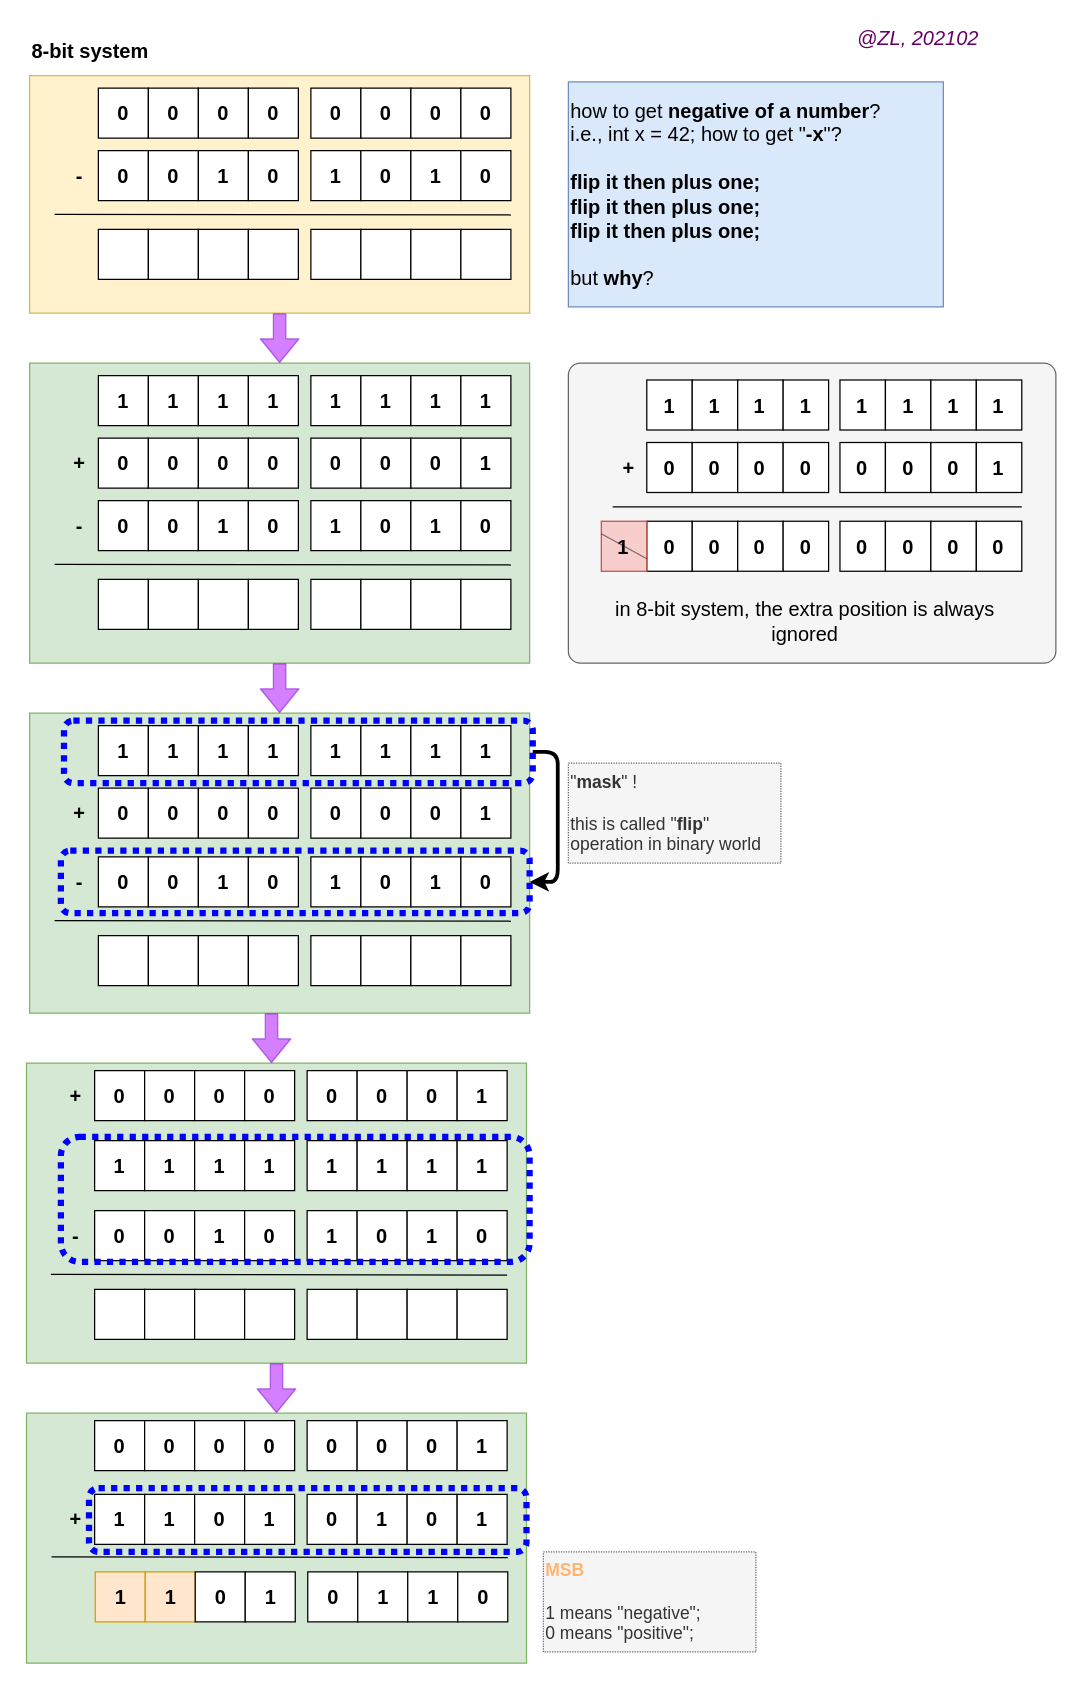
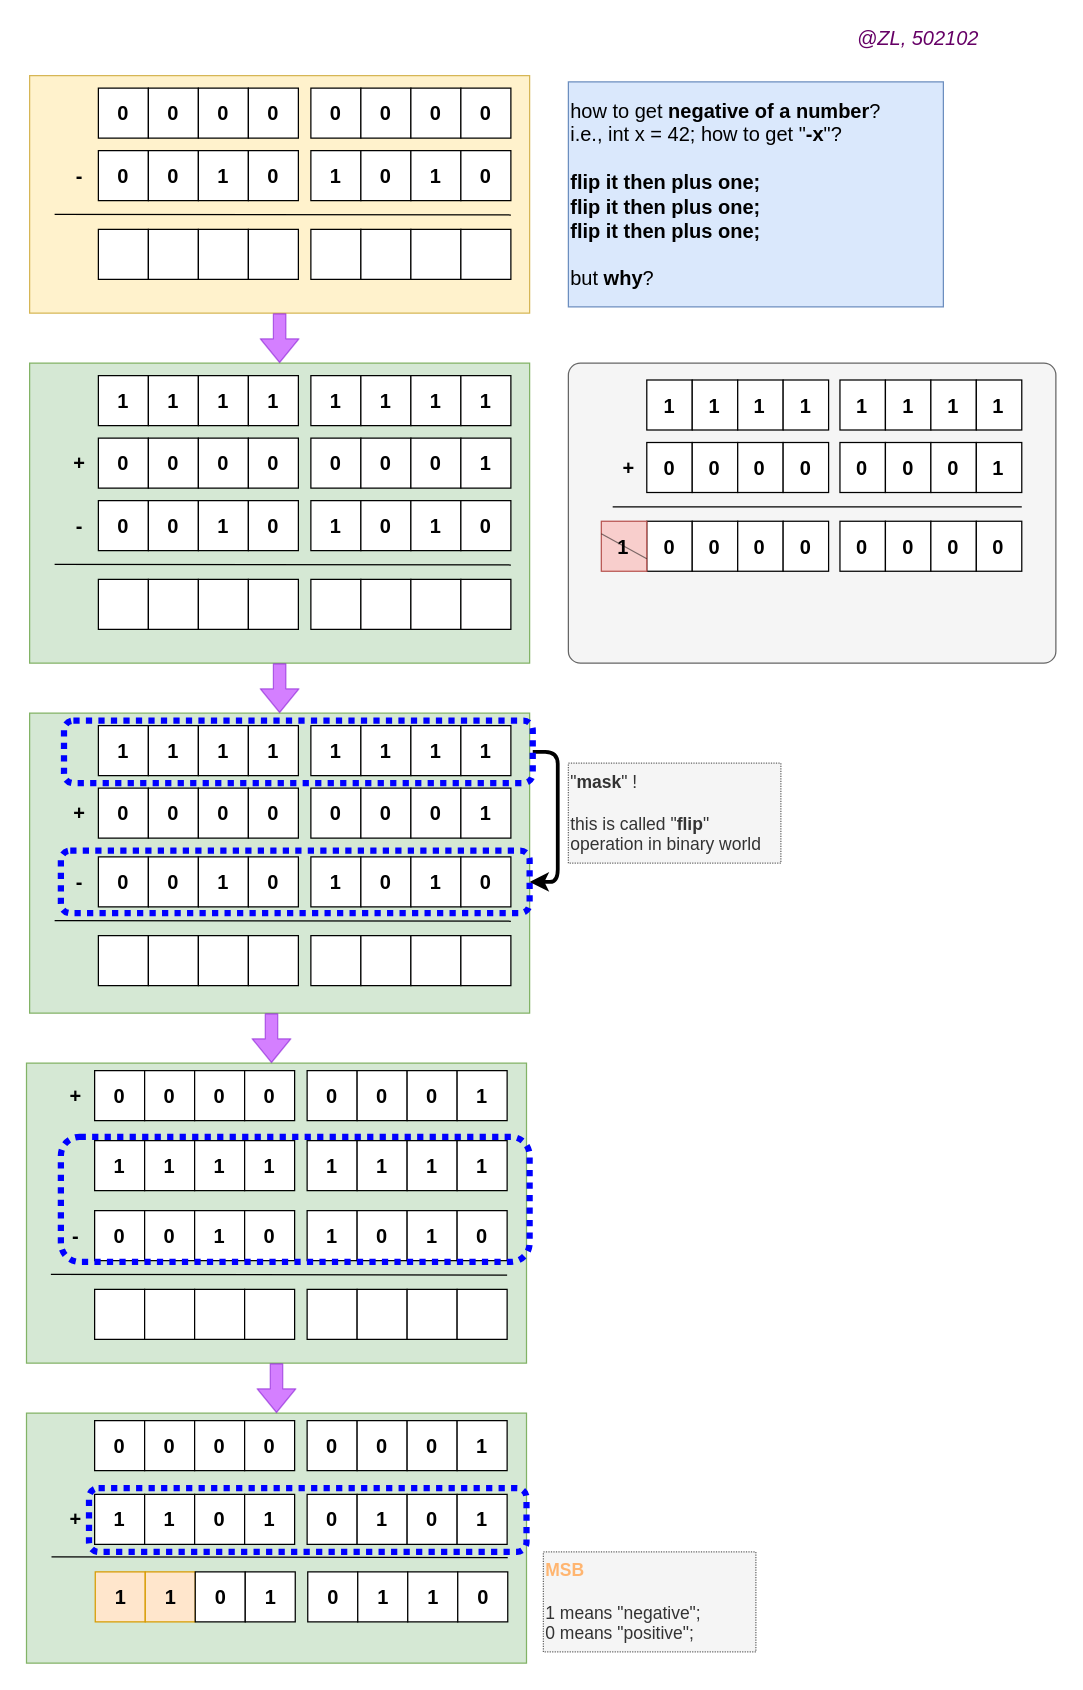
- <mxCell id="3" value="@ZL, 202102" style="text;html=1;strokeColor=none;fillColor=none;align=center;verticalAlign=middle;whiteSpace=wrap;rounded=0;fontSize=16;fontStyle=2;fontColor=#660066;" parent="1" vertex="1"><mxGeometry x="674" y="20" width="120" height="20" as="geometry" /></mxCell>
+ <mxCell id="3" value="@ZL, 502102" style="text;html=1;strokeColor=none;fillColor=none;align=center;verticalAlign=middle;whiteSpace=wrap;rounded=0;fontSize=16;fontStyle=2;fontColor=#660066;" parent="1" vertex="1"><mxGeometry x="674" y="20" width="120" height="20" as="geometry" /></mxCell>
- <mxCell id="4" value="8-bit system" style="text;html=1;strokeColor=none;fillColor=none;align=left;verticalAlign=middle;whiteSpace=wrap;rounded=0;fontStyle=1;fontSize=16;" parent="1" vertex="1"><mxGeometry x="23" y="30" width="130" height="20" as="geometry" /></mxCell>
- <mxCell id="62" value="in 8-bit system, the extra position is always ignored" style="text;html=1;strokeColor=none;fillColor=none;align=center;verticalAlign=middle;whiteSpace=wrap;rounded=0;fontSize=16;fontColor=#000000;" parent="32" vertex="1"><mxGeometry x="27.273" y="186.5" width="345.455" height="40" as="geometry" /></mxCell>
